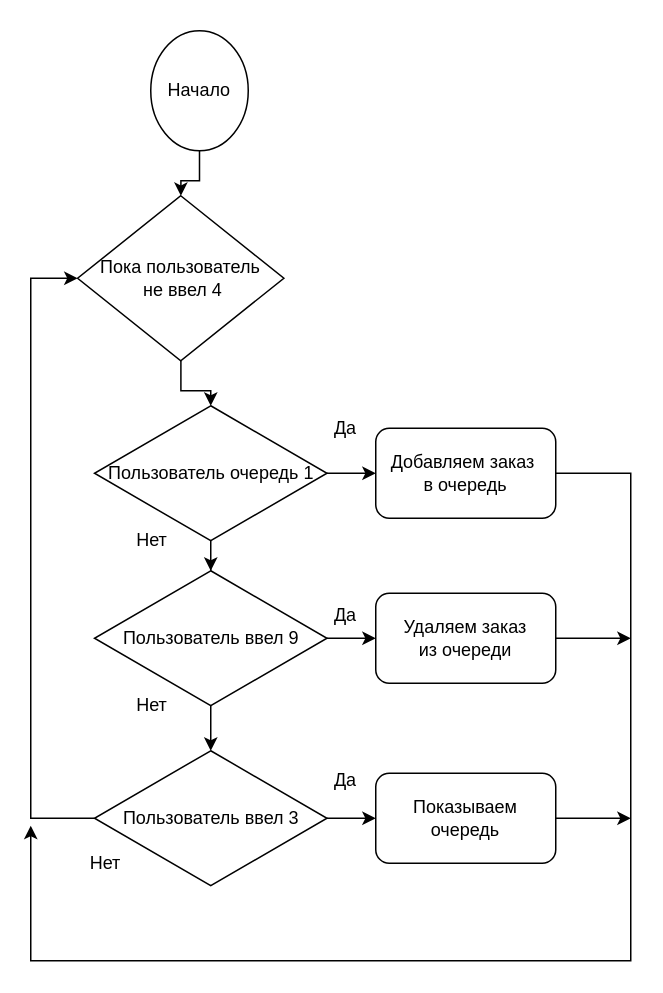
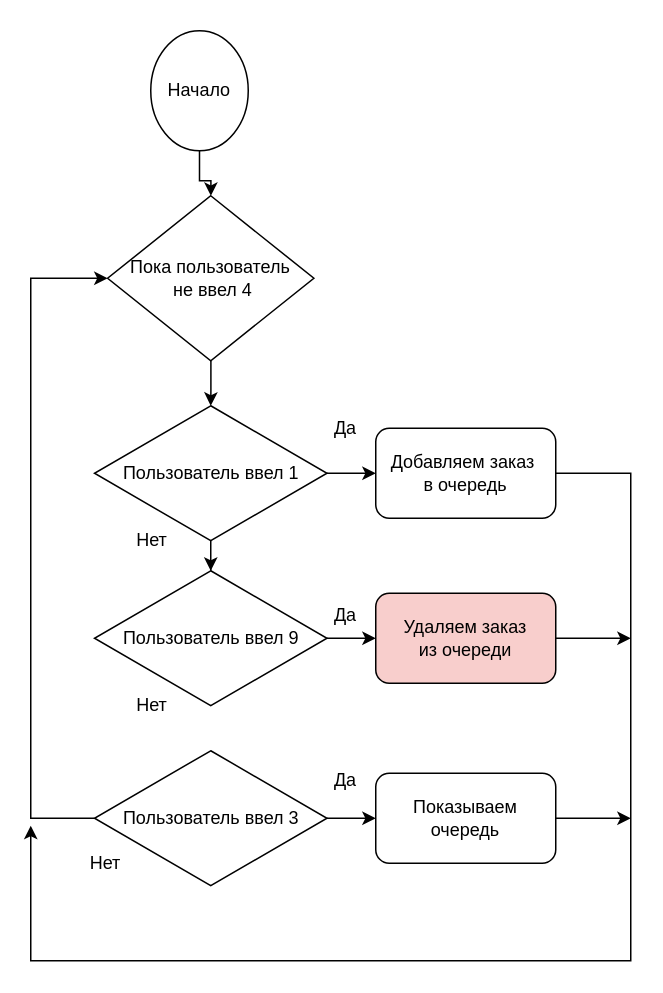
- <mxCell id="13" value="Пока пользователь&lt;br&gt;&amp;nbsp;не ввел 4" style="rhombus;whiteSpace=wrap;html=1;" vertex="1" parent="1"><mxGeometry x="51.25" y="130" width="137.5" height="110" as="geometry" /></mxCell>
+ <mxCell id="13" value="Пока пользователь&lt;br&gt;&amp;nbsp;не ввел 4" style="rhombus;whiteSpace=wrap;html=1;" vertex="1" parent="1"><mxGeometry x="71.25" y="130" width="137.5" height="110" as="geometry" /></mxCell>
- <mxCell id="6" value="Пользователь очередь 1" style="rhombus;whiteSpace=wrap;html=1;" vertex="1" parent="1"><mxGeometry x="62.5" y="270" width="155" height="90" as="geometry" /></mxCell>
+ <mxCell id="6" value="Пользователь ввел 1" style="rhombus;whiteSpace=wrap;html=1;" vertex="1" parent="1"><mxGeometry x="62.5" y="270" width="155" height="90" as="geometry" /></mxCell>
- <mxCell id="17" value="Удаляем заказ&lt;br&gt;из очереди" style="rounded=1;whiteSpace=wrap;html=1;" vertex="1" parent="1"><mxGeometry x="250" y="395" width="120" height="60" as="geometry" /></mxCell>
+ <mxCell id="17" value="Удаляем заказ&lt;br&gt;из очереди" style="rounded=1;whiteSpace=wrap;html=1;fillColor=#f8cecc;" vertex="1" parent="1"><mxGeometry x="250" y="395" width="120" height="60" as="geometry" /></mxCell>
- <mxCell id="7" value="" style="edgeStyle=orthogonalEdgeStyle;rounded=0;orthogonalLoop=1;jettySize=auto;html=1;" edge="1" parent="1" source="9" target="11"><mxGeometry relative="1" as="geometry" /></mxCell>
